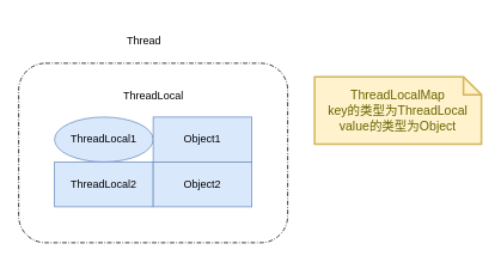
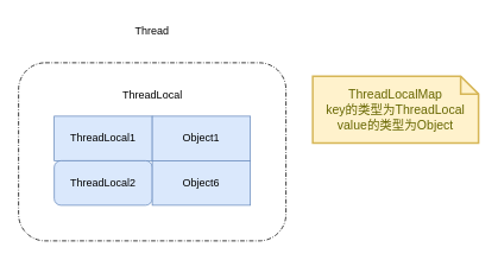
- <mxCell id="6" value="Thread" style="text;html=1;strokeColor=none;fillColor=none;align=center;verticalAlign=middle;whiteSpace=wrap;rounded=0;" vertex="1" parent="1"><mxGeometry x="130" y="30" width="60" height="30" as="geometry" /></mxCell>
+ <mxCell id="6" value="Thread" style="text;html=1;strokeColor=none;fillColor=none;align=center;verticalAlign=middle;whiteSpace=wrap;rounded=0;" vertex="1" parent="1"><mxGeometry x="140" y="20" width="60" height="30" as="geometry" /></mxCell>
- <mxCell id="4" value="ThreadLocal1" style="ellipse;whiteSpace=wrap;html=1;fillColor=#dae8fc;strokeColor=#6c8ebf;" vertex="1" parent="1"><mxGeometry x="60" y="130" width="110" height="50" as="geometry" /></mxCell>
+ <mxCell id="4" value="ThreadLocal1" style="rounded=0;whiteSpace=wrap;html=1;fillColor=#dae8fc;strokeColor=#6c8ebf;" vertex="1" parent="1"><mxGeometry x="60" y="130" width="110" height="50" as="geometry" /></mxCell>
- <mxCell id="7" value="ThreadLocal2" style="rounded=0;whiteSpace=wrap;html=1;fillColor=#dae8fc;strokeColor=#6c8ebf;" vertex="1" parent="1"><mxGeometry x="60" y="180" width="110" height="50" as="geometry" /></mxCell>
+ <mxCell id="7" value="ThreadLocal2" style="whiteSpace=wrap;html=1;fillColor=#dae8fc;strokeColor=#6c8ebf;rounded=1;" vertex="1" parent="1"><mxGeometry x="60" y="180" width="110" height="50" as="geometry" /></mxCell>
- <mxCell id="8" value="Object2" style="rounded=0;whiteSpace=wrap;html=1;fillColor=#dae8fc;strokeColor=#6c8ebf;" vertex="1" parent="1"><mxGeometry x="170" y="180" width="110" height="50" as="geometry" /></mxCell>
+ <mxCell id="8" value="Object6" style="rounded=0;whiteSpace=wrap;html=1;fillColor=#dae8fc;strokeColor=#6c8ebf;" vertex="1" parent="1"><mxGeometry x="170" y="180" width="110" height="50" as="geometry" /></mxCell>
